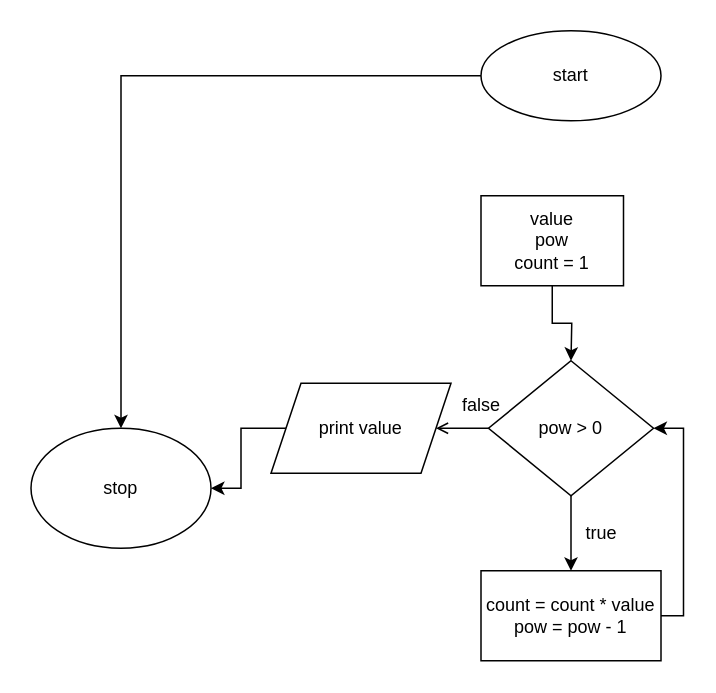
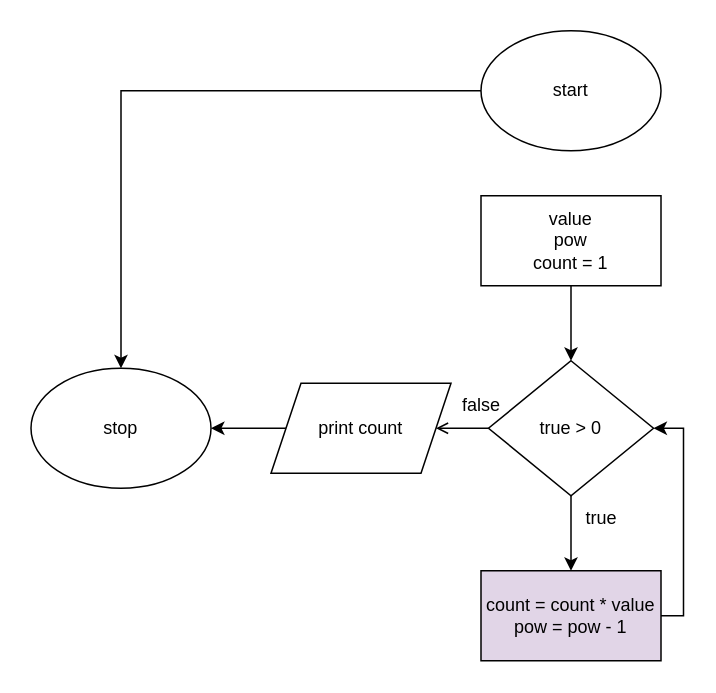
- <mxCell id="3" value="start" style="ellipse;whiteSpace=wrap;html=1;" vertex="1" parent="1"><mxGeometry x="320" y="20" width="120" height="60" as="geometry" /></mxCell>
+ <mxCell id="3" value="start" style="ellipse;whiteSpace=wrap;html=1;" vertex="1" parent="1"><mxGeometry x="320" y="20" width="120" height="80" as="geometry" /></mxCell>
- <mxCell id="5" value="value&lt;br&gt;pow&lt;br&gt;count = 1" style="rounded=0;whiteSpace=wrap;html=1;" vertex="1" parent="1"><mxGeometry x="320" y="130" width="95" height="60" as="geometry" /></mxCell>
+ <mxCell id="5" value="value&lt;br&gt;pow&lt;br&gt;count = 1" style="rounded=0;whiteSpace=wrap;html=1;" vertex="1" parent="1"><mxGeometry x="320" y="130" width="120" height="60" as="geometry" /></mxCell>
- <mxCell id="14" value="print value" style="shape=parallelogram;perimeter=parallelogramPerimeter;whiteSpace=wrap;html=1;fixedSize=1;" vertex="1" parent="1"><mxGeometry x="180" y="255" width="120" height="60" as="geometry" /></mxCell>
+ <mxCell id="14" value="print count" style="shape=parallelogram;perimeter=parallelogramPerimeter;whiteSpace=wrap;html=1;fixedSize=1;" vertex="1" parent="1"><mxGeometry x="180" y="255" width="120" height="60" as="geometry" /></mxCell>
- <mxCell id="9" value="pow &amp;gt; 0" style="rhombus;whiteSpace=wrap;html=1;" vertex="1" parent="1"><mxGeometry x="325" y="240" width="110" height="90" as="geometry" /></mxCell>
+ <mxCell id="9" value="true &amp;gt; 0" style="rhombus;whiteSpace=wrap;html=1;" vertex="1" parent="1"><mxGeometry x="325" y="240" width="110" height="90" as="geometry" /></mxCell>
- <mxCell id="6" value="stop" style="ellipse;whiteSpace=wrap;html=1;" vertex="1" parent="1"><mxGeometry x="20" y="285" width="120" height="80" as="geometry" /></mxCell>
+ <mxCell id="6" value="stop" style="ellipse;whiteSpace=wrap;html=1;" vertex="1" parent="1"><mxGeometry x="20" y="245" width="120" height="80" as="geometry" /></mxCell>
- <mxCell id="12" value="true" style="text;html=1;align=center;verticalAlign=middle;resizable=0;points=[];autosize=1;strokeColor=none;fillColor=none;" vertex="1" parent="1"><mxGeometry x="380" y="340" width="40" height="30" as="geometry" /></mxCell>
+ <mxCell id="12" value="true" style="text;html=1;align=center;verticalAlign=middle;resizable=0;points=[];autosize=1;strokeColor=none;fillColor=none;" vertex="1" parent="1"><mxGeometry x="380" y="330" width="40" height="30" as="geometry" /></mxCell>
- <mxCell id="11" value="count = count * value&lt;br&gt;pow = pow - 1" style="whiteSpace=wrap;html=1;" vertex="1" parent="1"><mxGeometry x="320" y="380" width="120" height="60" as="geometry" /></mxCell>
+ <mxCell id="11" value="count = count * value&lt;br&gt;pow = pow - 1" style="whiteSpace=wrap;html=1;fillColor=#e1d5e7;" vertex="1" parent="1"><mxGeometry x="320" y="380" width="120" height="60" as="geometry" /></mxCell>
